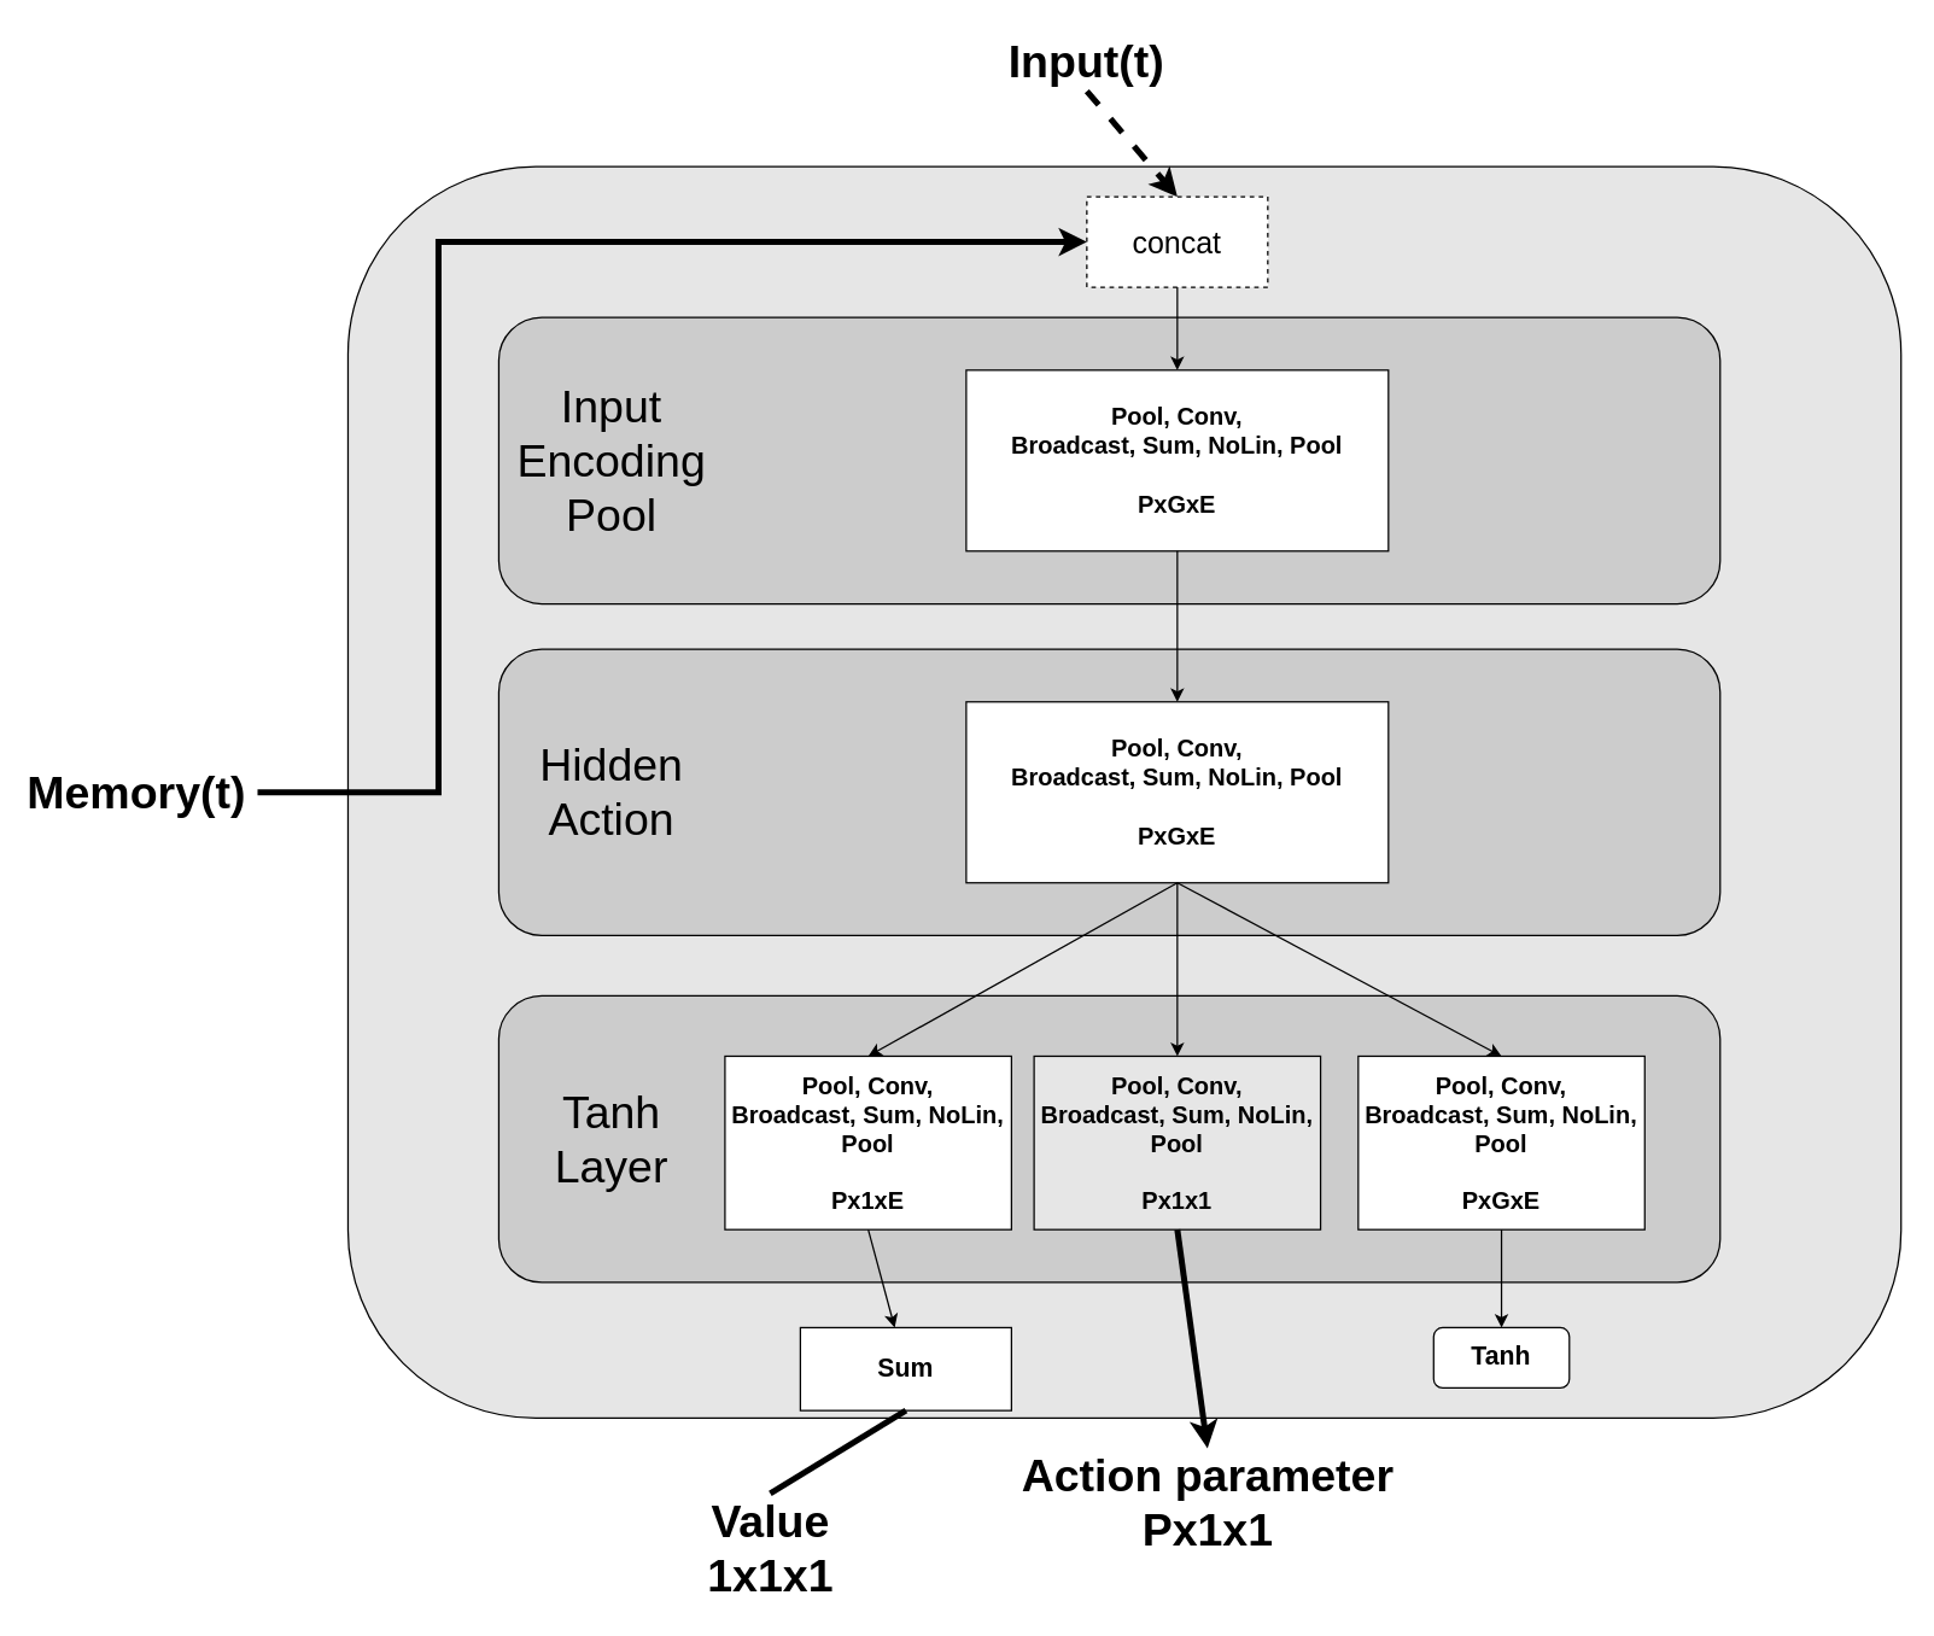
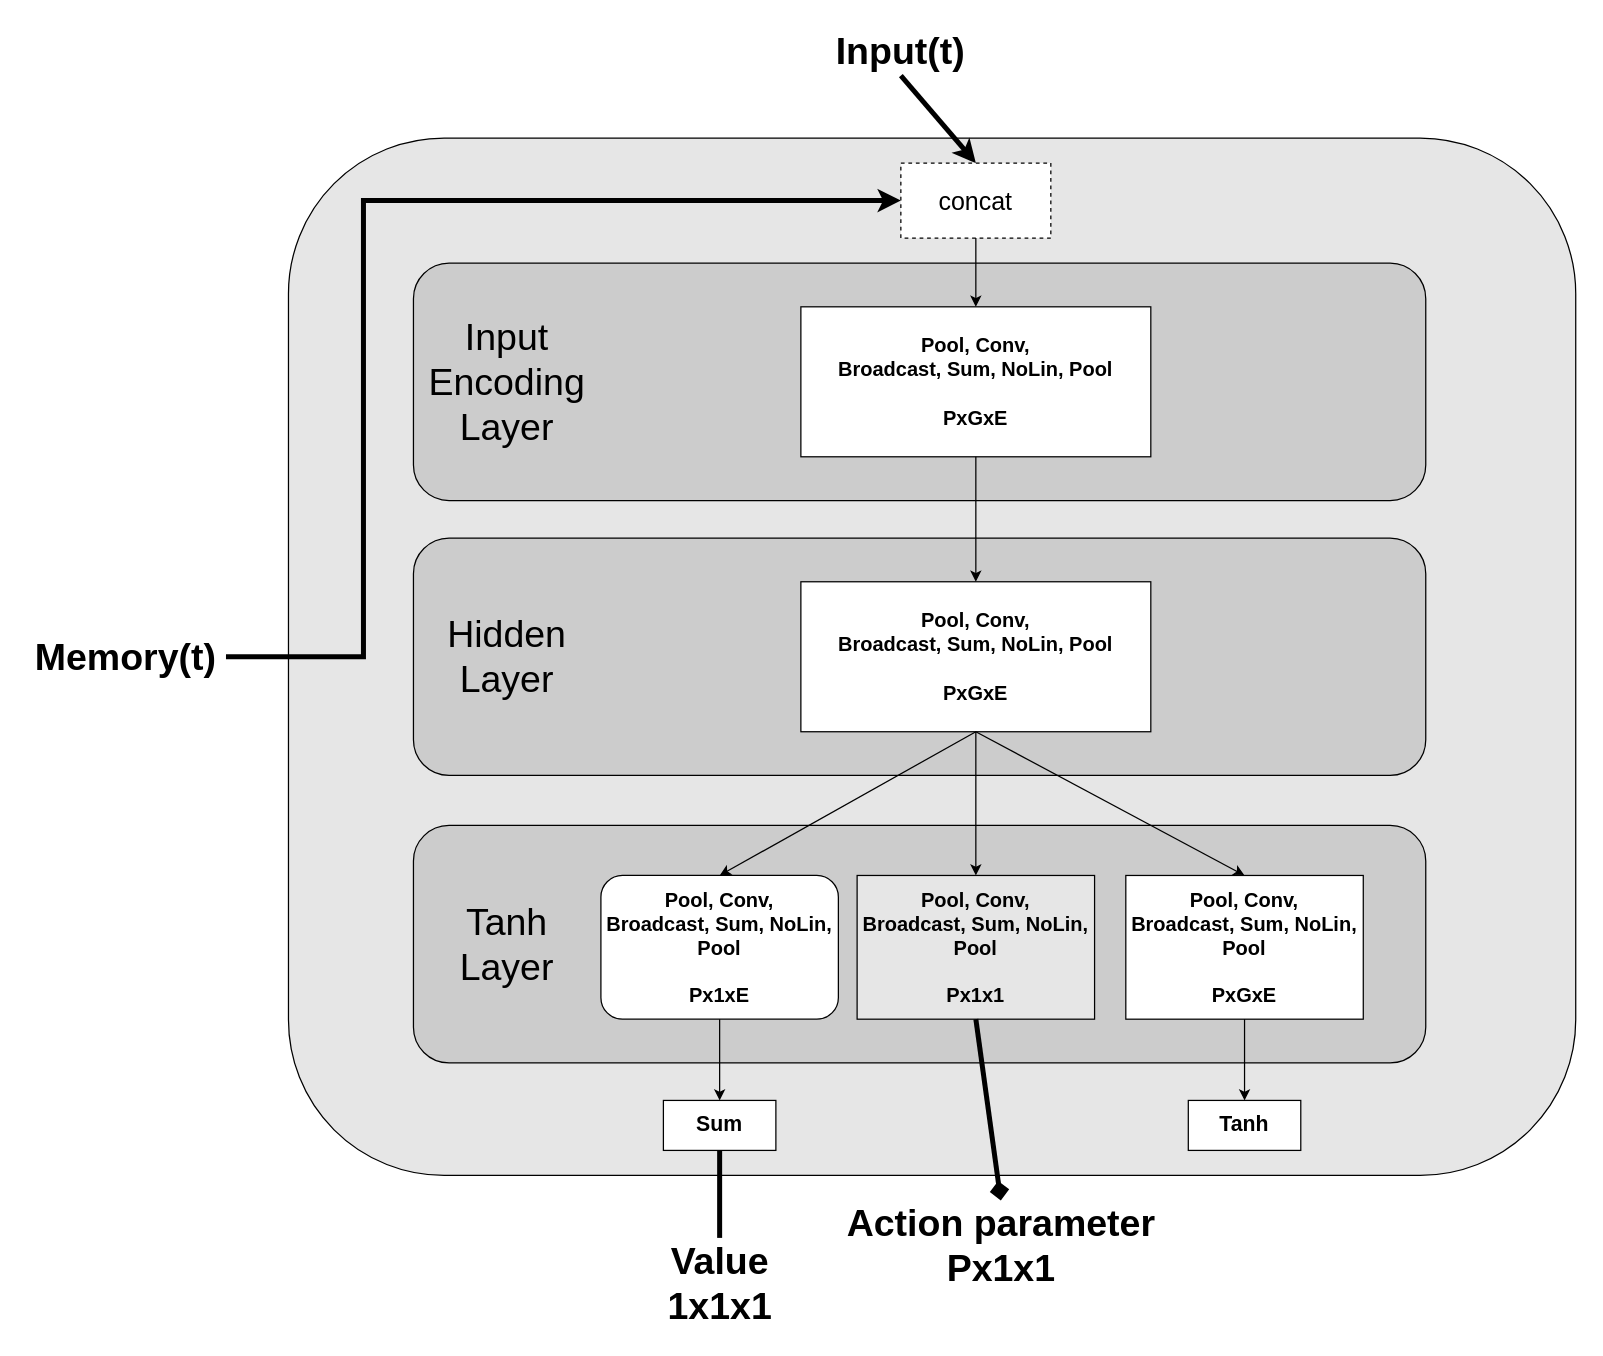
- <mxCell id="23" value="" style="endArrow=classic;html=1;exitX=0.5;exitY=1;exitDx=0;exitDy=0;entryX=0.5;entryY=0;entryDx=0;entryDy=0;strokeWidth=4;dashed=1;" parent="1" source="6" target="22" edge="1"><mxGeometry width="50" height="50" relative="1" as="geometry"><mxPoint x="740" y="400" as="sourcePoint" /><mxPoint x="768" y="100" as="targetPoint" /></mxGeometry></mxCell>
+ <mxCell id="23" value="" style="endArrow=classic;html=1;exitX=0.5;exitY=1;exitDx=0;exitDy=0;entryX=0.5;entryY=0;entryDx=0;entryDy=0;strokeWidth=4;" parent="1" source="6" target="22" edge="1"><mxGeometry width="50" height="50" relative="1" as="geometry"><mxPoint x="740" y="400" as="sourcePoint" /><mxPoint x="768" y="100" as="targetPoint" /></mxGeometry></mxCell>
- <mxCell id="4" value="&lt;font style=&quot;font-size: 30px&quot;&gt;Input Encoding Pool&lt;/font&gt;" style="text;html=1;strokeColor=none;fillColor=none;align=center;verticalAlign=middle;whiteSpace=wrap;rounded=0;" parent="1" vertex="1"><mxGeometry x="350" y="245" width="110" height="120" as="geometry" /></mxCell>
+ <mxCell id="4" value="&lt;font style=&quot;font-size: 30px&quot;&gt;Input Encoding Layer&lt;/font&gt;" style="text;html=1;strokeColor=none;fillColor=none;align=center;verticalAlign=middle;whiteSpace=wrap;rounded=0;" parent="1" vertex="1"><mxGeometry x="350" y="245" width="110" height="120" as="geometry" /></mxCell>
- <mxCell id="10" value="&lt;font size=&quot;1&quot;&gt;&lt;b style=&quot;font-size: 30px&quot;&gt;Memory(t)&lt;/b&gt;&lt;/font&gt;" style="text;html=1;strokeColor=none;fillColor=none;align=center;verticalAlign=middle;whiteSpace=wrap;rounded=0;" parent="1" vertex="1"><mxGeometry x="10" y="510" width="160" height="30" as="geometry" /></mxCell>
+ <mxCell id="10" value="&lt;font size=&quot;1&quot;&gt;&lt;b style=&quot;font-size: 30px&quot;&gt;Memory(t)&lt;/b&gt;&lt;/font&gt;" style="text;html=1;strokeColor=none;fillColor=none;align=center;verticalAlign=middle;whiteSpace=wrap;rounded=0;" parent="1" vertex="1"><mxGeometry x="20" y="510" width="160" height="30" as="geometry" /></mxCell>
- <mxCell id="12" value="&lt;font style=&quot;font-size: 30px&quot;&gt;Hidden Action&lt;/font&gt;" style="text;html=1;strokeColor=none;fillColor=none;align=center;verticalAlign=middle;whiteSpace=wrap;rounded=0;" parent="1" vertex="1"><mxGeometry x="350" y="465" width="110" height="120" as="geometry" /></mxCell>
+ <mxCell id="12" value="&lt;font style=&quot;font-size: 30px&quot;&gt;Hidden Layer&lt;/font&gt;" style="text;html=1;strokeColor=none;fillColor=none;align=center;verticalAlign=middle;whiteSpace=wrap;rounded=0;" parent="1" vertex="1"><mxGeometry x="350" y="465" width="110" height="120" as="geometry" /></mxCell>
- <mxCell id="15" value="&lt;font style=&quot;font-size: 16px&quot;&gt;&lt;b&gt;Pool, Conv, &lt;br&gt;Broadcast,&amp;nbsp;Sum,&amp;nbsp;NoLin, Pool&lt;br&gt;&lt;br&gt;Px1xE&lt;br&gt;&lt;/b&gt;&lt;/font&gt;" style="rounded=0;whiteSpace=wrap;html=1;fillColor=#ffffff;" parent="1" vertex="1"><mxGeometry x="480" y="700" width="190" height="115" as="geometry" /></mxCell>
+ <mxCell id="15" value="&lt;font style=&quot;font-size: 16px&quot;&gt;&lt;b&gt;Pool, Conv, &lt;br&gt;Broadcast,&amp;nbsp;Sum,&amp;nbsp;NoLin, Pool&lt;br&gt;&lt;br&gt;Px1xE&lt;br&gt;&lt;/b&gt;&lt;/font&gt;" style="whiteSpace=wrap;html=1;fillColor=#ffffff;rounded=1;" parent="1" vertex="1"><mxGeometry x="480" y="700" width="190" height="115" as="geometry" /></mxCell>
- <mxCell id="30" value="&lt;b&gt;&lt;font style=&quot;font-size: 17px&quot;&gt;Tanh&lt;/font&gt;&lt;/b&gt;" style="whiteSpace=wrap;html=1;strokeColor=#000000;strokeWidth=1;fillColor=#ffffff;rounded=1;" vertex="1" parent="1"><mxGeometry x="950" y="880" width="90" height="40" as="geometry" /></mxCell>
+ <mxCell id="30" value="&lt;b&gt;&lt;font style=&quot;font-size: 17px&quot;&gt;Tanh&lt;/font&gt;&lt;/b&gt;" style="rounded=0;whiteSpace=wrap;html=1;strokeColor=#000000;strokeWidth=1;fillColor=#ffffff;" vertex="1" parent="1"><mxGeometry x="950" y="880" width="90" height="40" as="geometry" /></mxCell>
- <mxCell id="25" value="&lt;b&gt;&lt;font style=&quot;font-size: 17px&quot;&gt;Sum&lt;/font&gt;&lt;/b&gt;" style="rounded=0;whiteSpace=wrap;html=1;strokeColor=#000000;strokeWidth=1;fillColor=#ffffff;" parent="1" vertex="1"><mxGeometry x="530" y="880" width="140" height="55" as="geometry" /></mxCell>
+ <mxCell id="25" value="&lt;b&gt;&lt;font style=&quot;font-size: 17px&quot;&gt;Sum&lt;/font&gt;&lt;/b&gt;" style="rounded=0;whiteSpace=wrap;html=1;strokeColor=#000000;strokeWidth=1;fillColor=#ffffff;" parent="1" vertex="1"><mxGeometry x="530" y="880" width="90" height="40" as="geometry" /></mxCell>
- <mxCell id="19" value="" style="endArrow=classic;html=1;exitX=0.5;exitY=1;exitDx=0;exitDy=0;entryX=0.5;entryY=0;entryDx=0;entryDy=0;strokeWidth=4;" parent="1" source="16" target="20" edge="1"><mxGeometry width="50" height="50" relative="1" as="geometry"><mxPoint x="880" y="770" as="sourcePoint" /><mxPoint x="930" y="890" as="targetPoint" /></mxGeometry></mxCell>
+ <mxCell id="19" value="" style="endArrow=diamond;html=1;exitX=0.5;exitY=1;exitDx=0;exitDy=0;entryX=0.5;entryY=0;entryDx=0;entryDy=0;strokeWidth=4;" parent="1" source="16" target="20" edge="1"><mxGeometry width="50" height="50" relative="1" as="geometry"><mxPoint x="880" y="770" as="sourcePoint" /><mxPoint x="930" y="890" as="targetPoint" /></mxGeometry></mxCell>
- <mxCell id="21" value="&lt;b style=&quot;font-size: 30px&quot;&gt;&lt;font style=&quot;font-size: 30px&quot;&gt;Value&lt;/font&gt;&lt;/b&gt;&lt;b style=&quot;font-size: 30px&quot;&gt;&lt;font style=&quot;font-size: 30px&quot;&gt;&lt;br&gt;1x1x1&lt;/font&gt;&lt;br&gt;&lt;/b&gt;" style="text;html=1;strokeColor=none;fillColor=none;align=center;verticalAlign=middle;whiteSpace=wrap;rounded=0;" parent="1" vertex="1"><mxGeometry x="457.5" y="990" width="105" height="72.5" as="geometry" /></mxCell>
+ <mxCell id="21" value="&lt;b style=&quot;font-size: 30px&quot;&gt;&lt;font style=&quot;font-size: 30px&quot;&gt;Value&lt;/font&gt;&lt;/b&gt;&lt;b style=&quot;font-size: 30px&quot;&gt;&lt;font style=&quot;font-size: 30px&quot;&gt;&lt;br&gt;1x1x1&lt;/font&gt;&lt;br&gt;&lt;/b&gt;" style="text;html=1;strokeColor=none;fillColor=none;align=center;verticalAlign=middle;whiteSpace=wrap;rounded=0;" parent="1" vertex="1"><mxGeometry x="522.5" y="990" width="105" height="72.5" as="geometry" /></mxCell>
